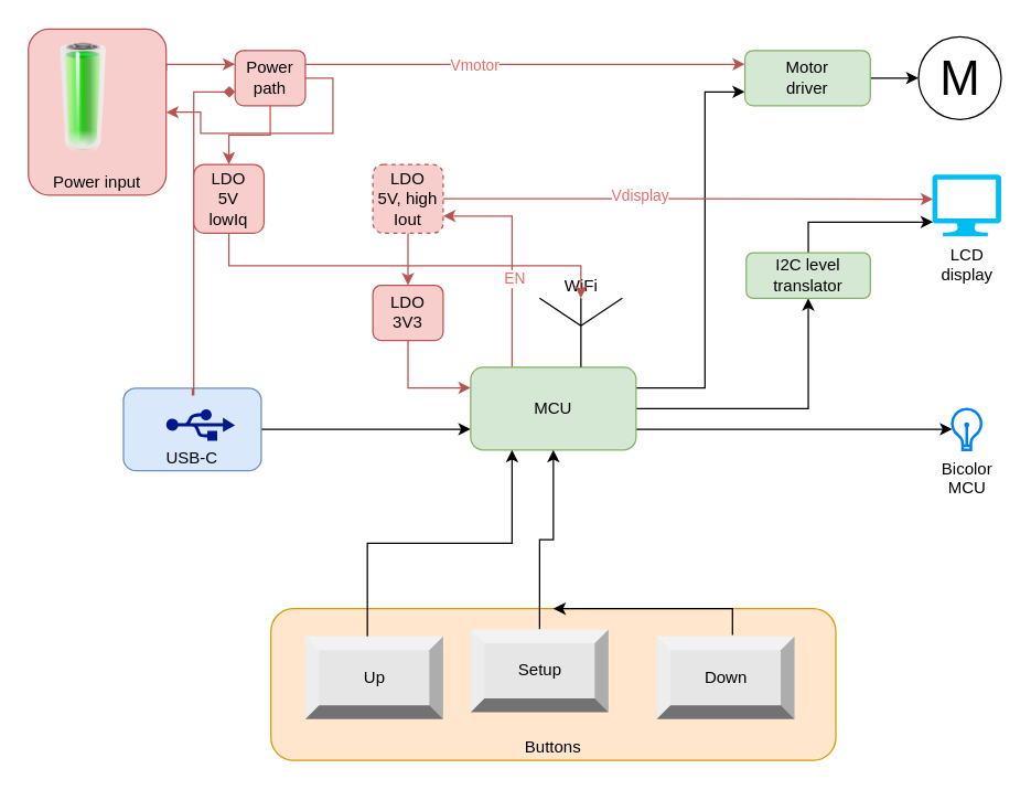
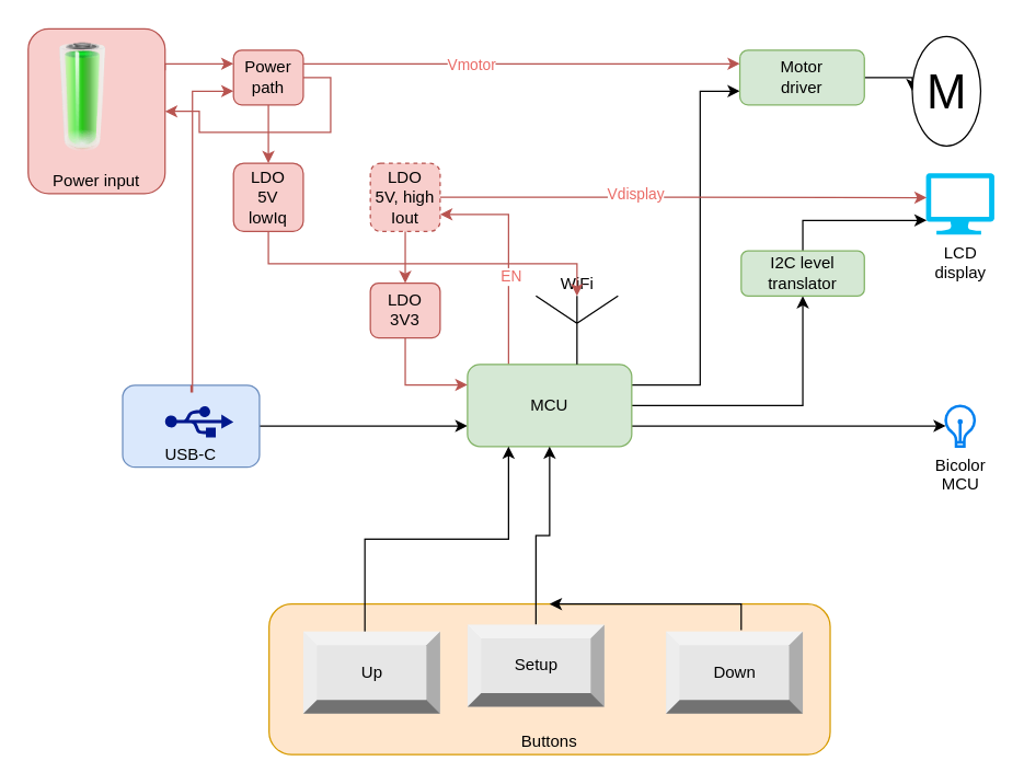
- <mxCell id="14" value="M" style="verticalLabelPosition=middle;shadow=0;dashed=0;align=center;html=1;verticalAlign=middle;strokeWidth=1;shape=ellipse;aspect=fixed;fontSize=35;" vertex="1" parent="1"><mxGeometry x="666" y="26.15" width="60" height="60" as="geometry" /></mxCell>
+ <mxCell id="14" value="M" style="verticalLabelPosition=middle;shadow=0;dashed=0;align=center;html=1;verticalAlign=middle;strokeWidth=1;shape=ellipse;aspect=fixed;fontSize=35;" vertex="1" parent="1"><mxGeometry x="666" y="26.15" width="50" height="80" as="geometry" /></mxCell>
- <mxCell id="15" style="edgeStyle=orthogonalEdgeStyle;rounded=0;orthogonalLoop=1;jettySize=auto;html=1;exitX=0.5;exitY=0;exitDx=0;exitDy=0;entryX=0;entryY=0.75;entryDx=0;entryDy=0;fillColor=#f8cecc;strokeColor=#b85450;endArrow=diamond;" edge="1" parent="1" source="3" target="33"><mxGeometry relative="1" as="geometry"><mxPoint x="110" y="133.7" as="sourcePoint" /><Array as="points"><mxPoint x="140" y="286" /><mxPoint x="140" y="66" /></Array></mxGeometry></mxCell>
+ <mxCell id="15" style="edgeStyle=orthogonalEdgeStyle;rounded=0;orthogonalLoop=1;jettySize=auto;html=1;exitX=0.5;exitY=0;exitDx=0;exitDy=0;entryX=0;entryY=0.75;entryDx=0;entryDy=0;fillColor=#f8cecc;strokeColor=#b85450;" edge="1" parent="1" source="3" target="33"><mxGeometry relative="1" as="geometry"><mxPoint x="110" y="133.7" as="sourcePoint" /><Array as="points"><mxPoint x="140" y="286" /><mxPoint x="140" y="66" /></Array></mxGeometry></mxCell>
- <mxCell id="42" value="&lt;div&gt;LDO&lt;/div&gt;&lt;div&gt;5V&lt;/div&gt;&lt;div&gt;lowIq&lt;br&gt;&lt;/div&gt;" style="rounded=1;whiteSpace=wrap;html=1;fillColor=#f8cecc;strokeColor=#b85450;" vertex="1" parent="1"><mxGeometry x="140" y="118.8" width="51" height="49.85" as="geometry" /></mxCell>
+ <mxCell id="42" value="&lt;div&gt;LDO&lt;/div&gt;&lt;div&gt;5V&lt;/div&gt;&lt;div&gt;lowIq&lt;br&gt;&lt;/div&gt;" style="rounded=1;whiteSpace=wrap;html=1;fillColor=#f8cecc;strokeColor=#b85450;" vertex="1" parent="1"><mxGeometry x="170" y="118.8" width="51" height="49.85" as="geometry" /></mxCell>
- <mxCell id="23" value="Down" style="labelPosition=center;verticalLabelPosition=middle;align=center;html=1;shape=mxgraph.basic.shaded_button;dx=10;fillColor=#E6E6E6;strokeColor=none;" vertex="1" parent="1"><mxGeometry x="476" y="461" width="100" height="60" as="geometry" /></mxCell>
+ <mxCell id="23" value="Down" style="labelPosition=center;verticalLabelPosition=middle;align=center;html=1;shape=mxgraph.basic.shaded_button;dx=10;fillColor=#E6E6E6;strokeColor=none;" vertex="1" parent="1"><mxGeometry x="486" y="461" width="100" height="60" as="geometry" /></mxCell>
